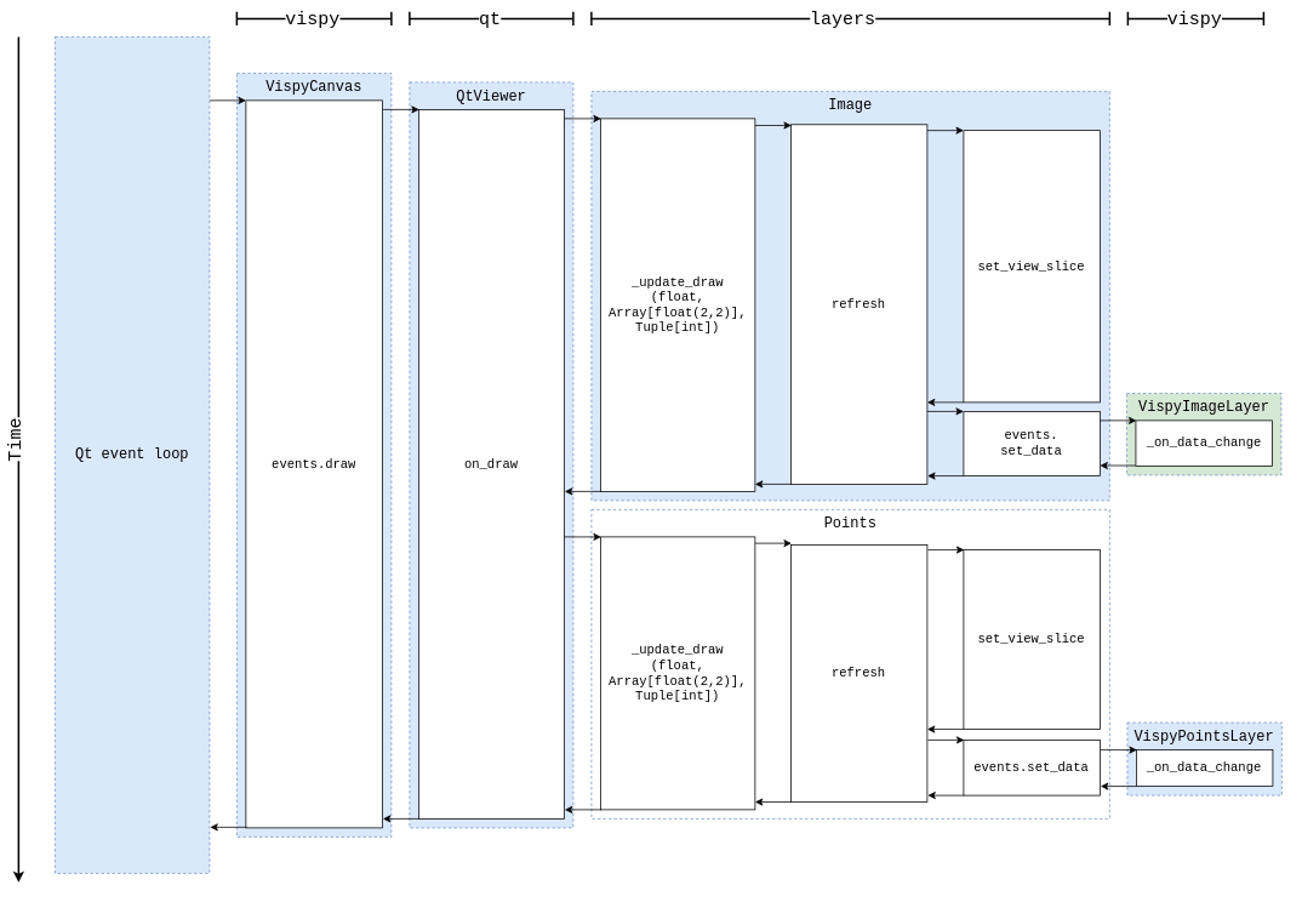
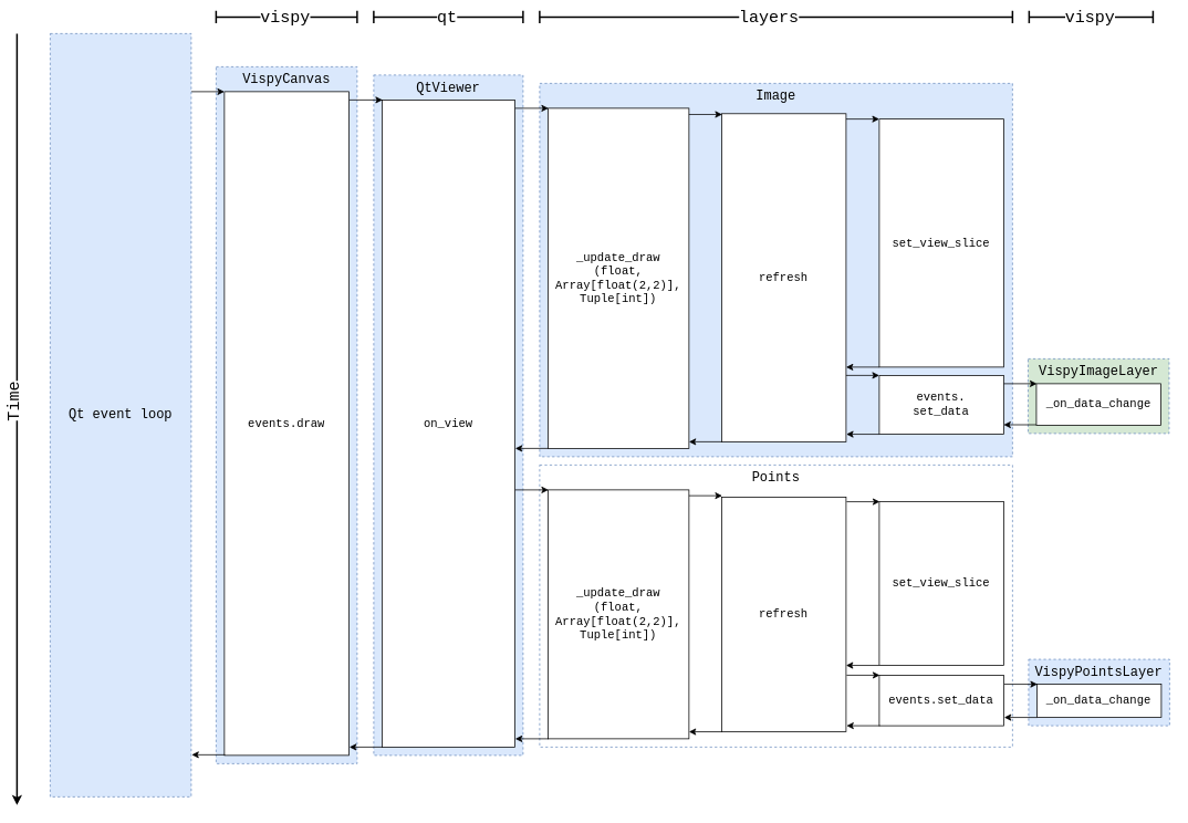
- <mxCell id="5" value="on_draw" style="rounded=0;whiteSpace=wrap;html=1;fontSize=14;fontFamily=Courier New;" parent="1" vertex="1"><mxGeometry x="460" y="120" width="160" height="780" as="geometry" /></mxCell>
+ <mxCell id="5" value="on_view" style="rounded=0;whiteSpace=wrap;html=1;fontSize=14;fontFamily=Courier New;" parent="1" vertex="1"><mxGeometry x="460" y="120" width="160" height="780" as="geometry" /></mxCell>
